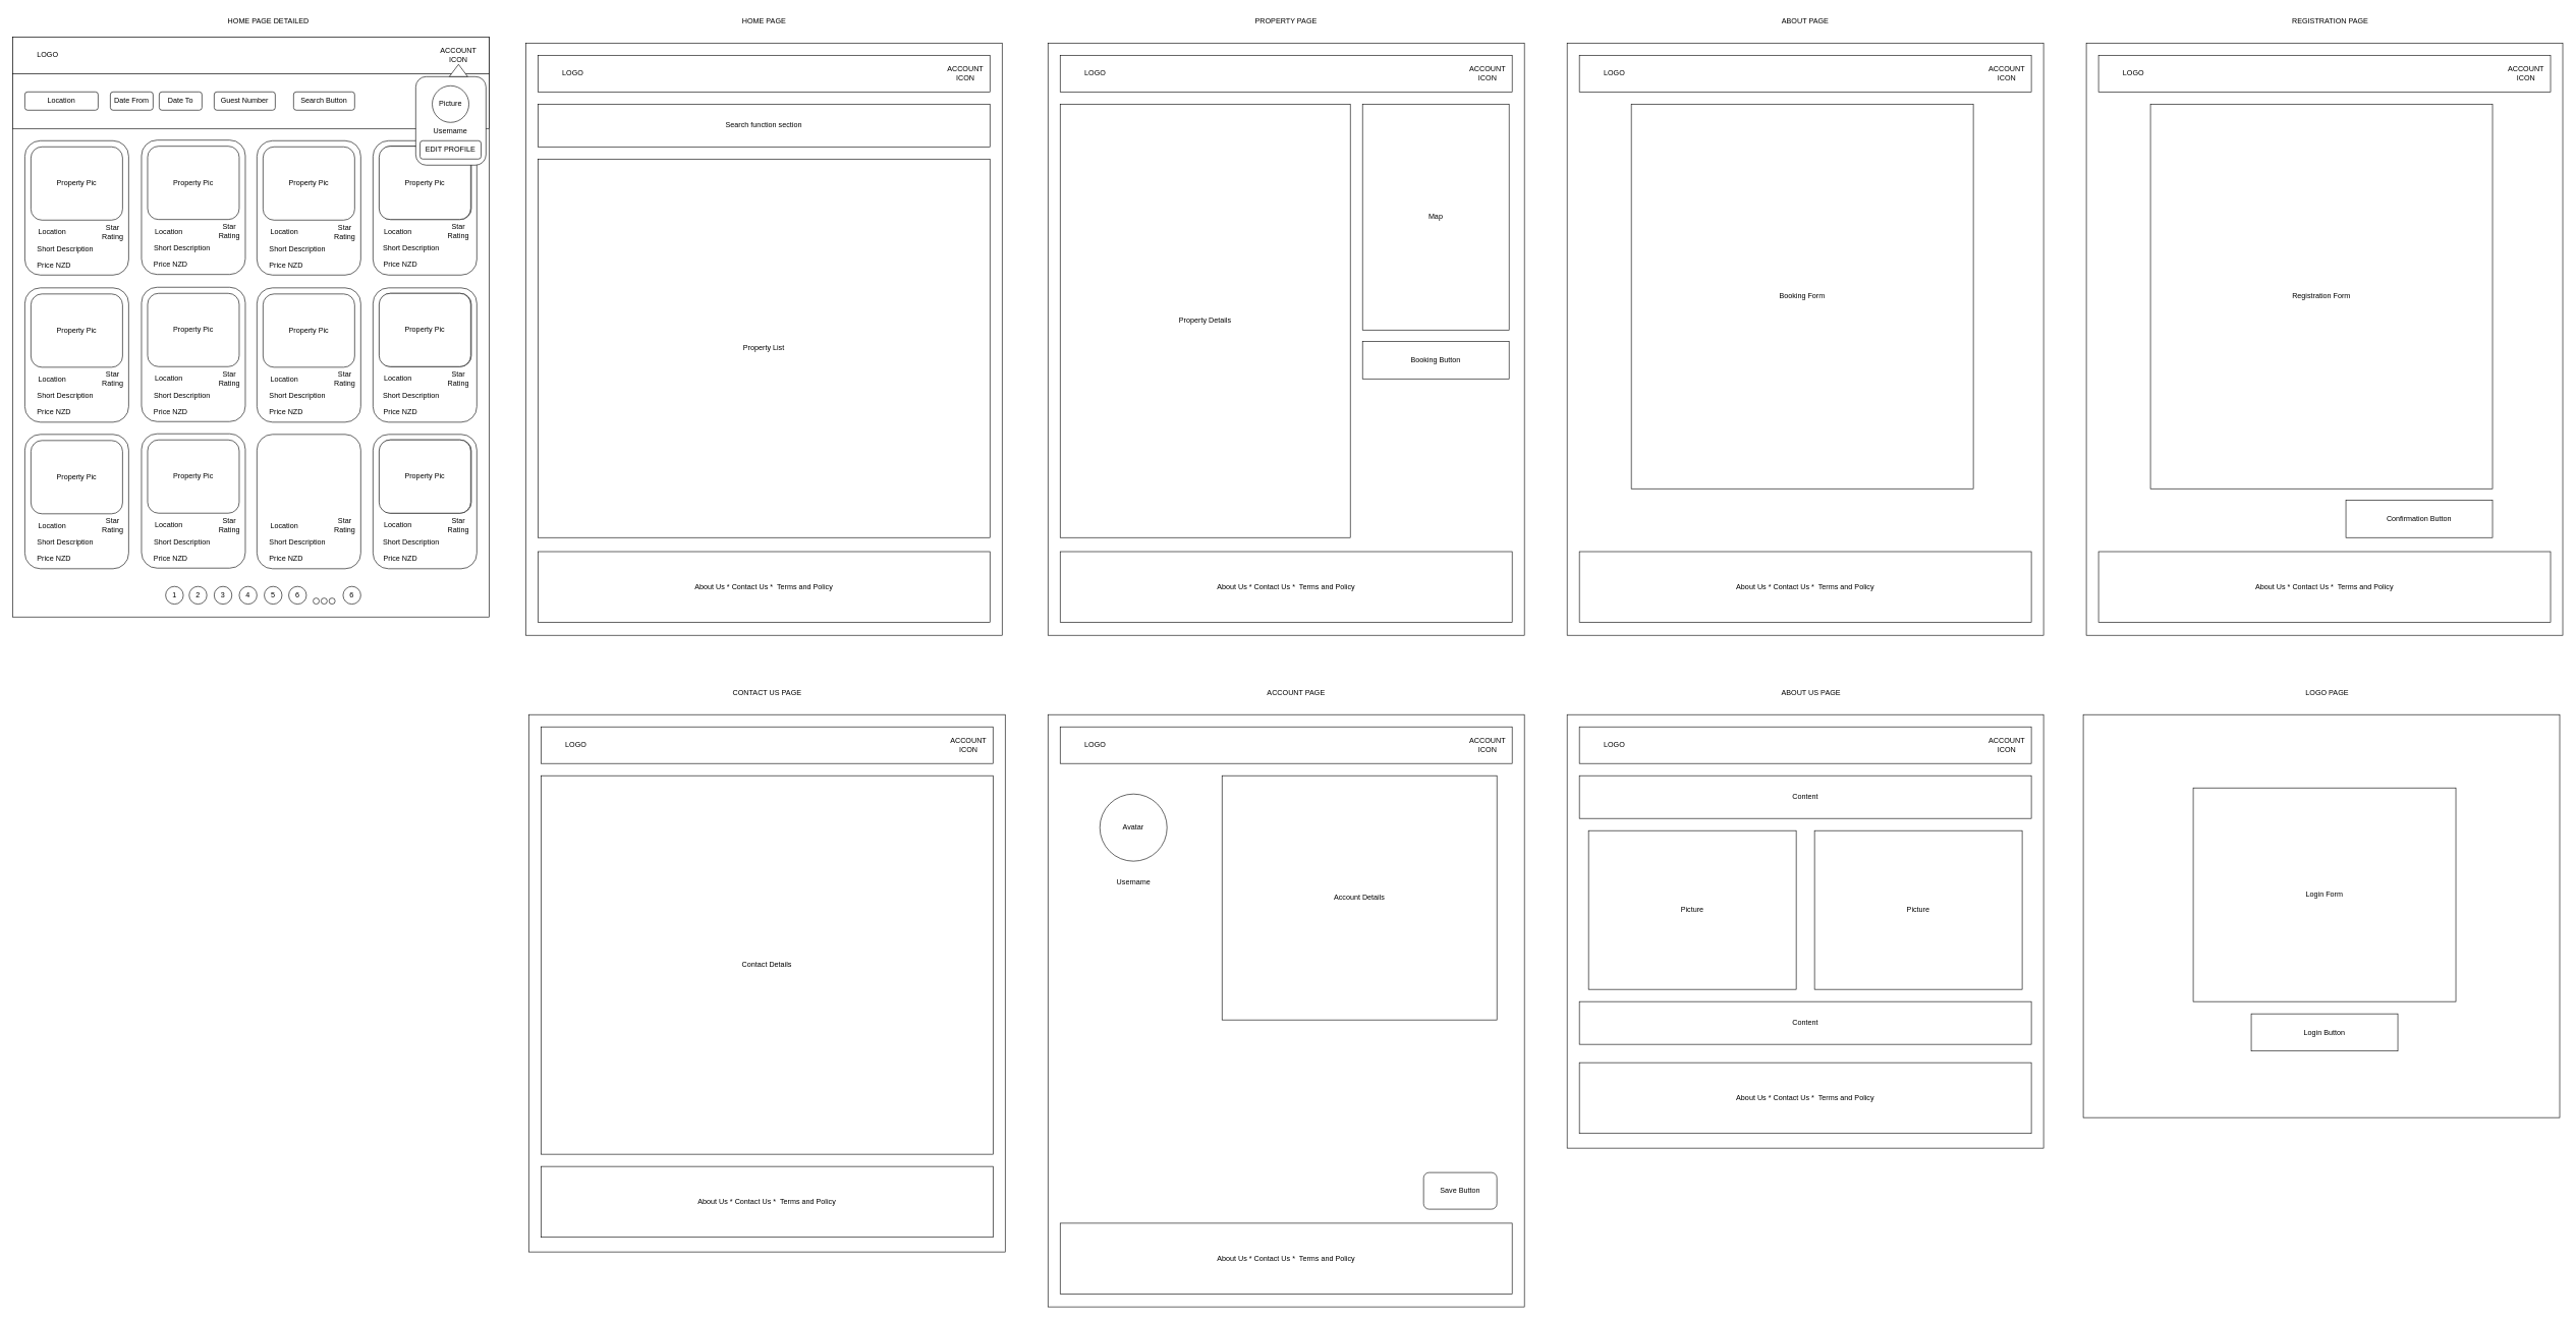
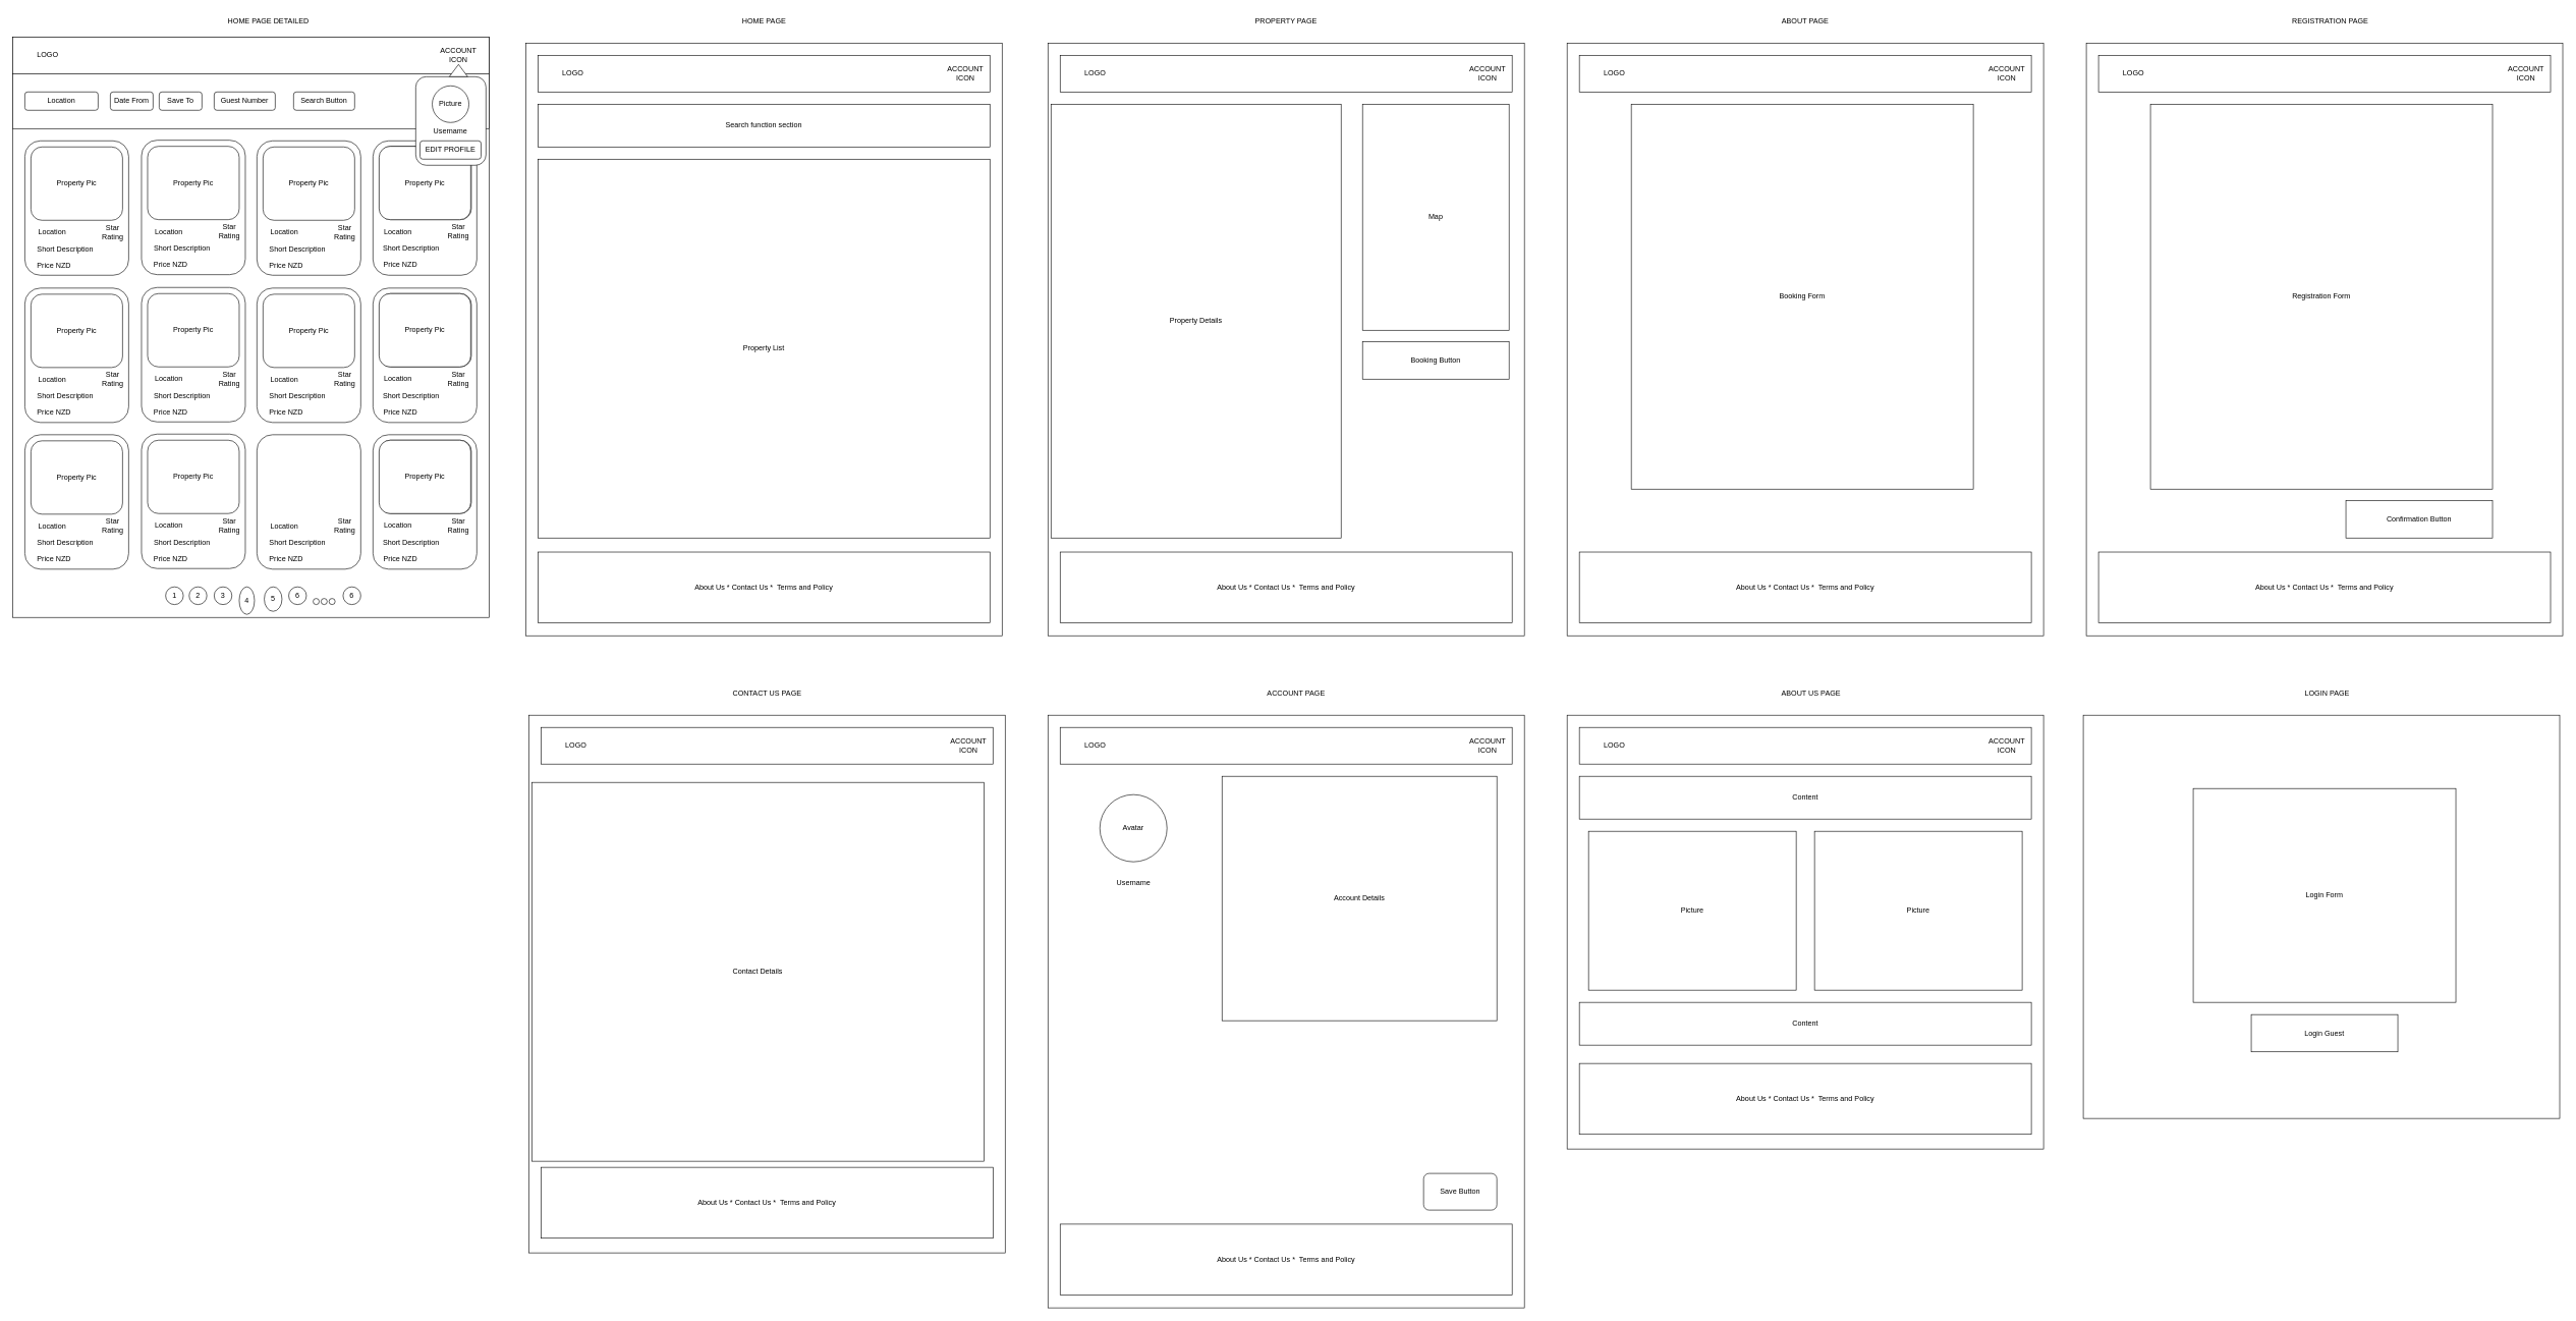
- <mxCell id="22" value="Date To" style="rounded=1;whiteSpace=wrap;html=1;" parent="1" vertex="1"><mxGeometry x="260" y="150" width="70" height="30" as="geometry" /></mxCell>
+ <mxCell id="22" value="Save To" style="rounded=1;whiteSpace=wrap;html=1;" parent="1" vertex="1"><mxGeometry x="260" y="150" width="70" height="30" as="geometry" /></mxCell>
- <mxCell id="116" value="Property Details" style="rounded=0;whiteSpace=wrap;html=1;" parent="1" vertex="1"><mxGeometry x="1735" y="170" width="475" height="710" as="geometry" /></mxCell>
+ <mxCell id="116" value="Property Details" style="rounded=0;whiteSpace=wrap;html=1;" parent="1" vertex="1"><mxGeometry x="1720" y="170" width="475" height="710" as="geometry" /></mxCell>
- <mxCell id="99" value="4" style="ellipse;whiteSpace=wrap;html=1;aspect=fixed;" parent="1" vertex="1"><mxGeometry x="391" y="960" width="29" height="29" as="geometry" /></mxCell>
+ <mxCell id="99" value="4" style="ellipse;whiteSpace=wrap;html=1;aspect=fixed;" parent="1" vertex="1"><mxGeometry x="391" y="960" width="25" height="45" as="geometry" /></mxCell>
- <mxCell id="100" value="5" style="ellipse;whiteSpace=wrap;html=1;aspect=fixed;" parent="1" vertex="1"><mxGeometry x="432" y="960" width="29" height="29" as="geometry" /></mxCell>
+ <mxCell id="100" value="5" style="ellipse;whiteSpace=wrap;html=1;aspect=fixed;" parent="1" vertex="1"><mxGeometry x="432" y="960" width="29" height="40" as="geometry" /></mxCell>
- <mxCell id="135" value="LOGO PAGE" style="text;html=1;strokeColor=none;fillColor=none;align=center;verticalAlign=middle;whiteSpace=wrap;rounded=0;" parent="1" vertex="1"><mxGeometry x="3744" y="1120" width="131" height="30" as="geometry" /></mxCell>
+ <mxCell id="135" value="LOGIN PAGE" style="text;html=1;strokeColor=none;fillColor=none;align=center;verticalAlign=middle;whiteSpace=wrap;rounded=0;" parent="1" vertex="1"><mxGeometry x="3744" y="1120" width="131" height="30" as="geometry" /></mxCell>
- <mxCell id="162" value="Contact Details" style="rounded=0;whiteSpace=wrap;html=1;" parent="1" vertex="1"><mxGeometry x="885.25" y="1270" width="740" height="620" as="geometry" /></mxCell>
+ <mxCell id="162" value="Contact Details" style="rounded=0;whiteSpace=wrap;html=1;" parent="1" vertex="1"><mxGeometry x="870.25" y="1280" width="740" height="620" as="geometry" /></mxCell>
- <mxCell id="138" value="Login Button" style="rounded=0;whiteSpace=wrap;html=1;" parent="1" vertex="1"><mxGeometry x="3685" y="1660" width="240" height="61" as="geometry" /></mxCell>
+ <mxCell id="138" value="Login Guest" style="rounded=0;whiteSpace=wrap;html=1;" parent="1" vertex="1"><mxGeometry x="3685" y="1660" width="240" height="61" as="geometry" /></mxCell>
